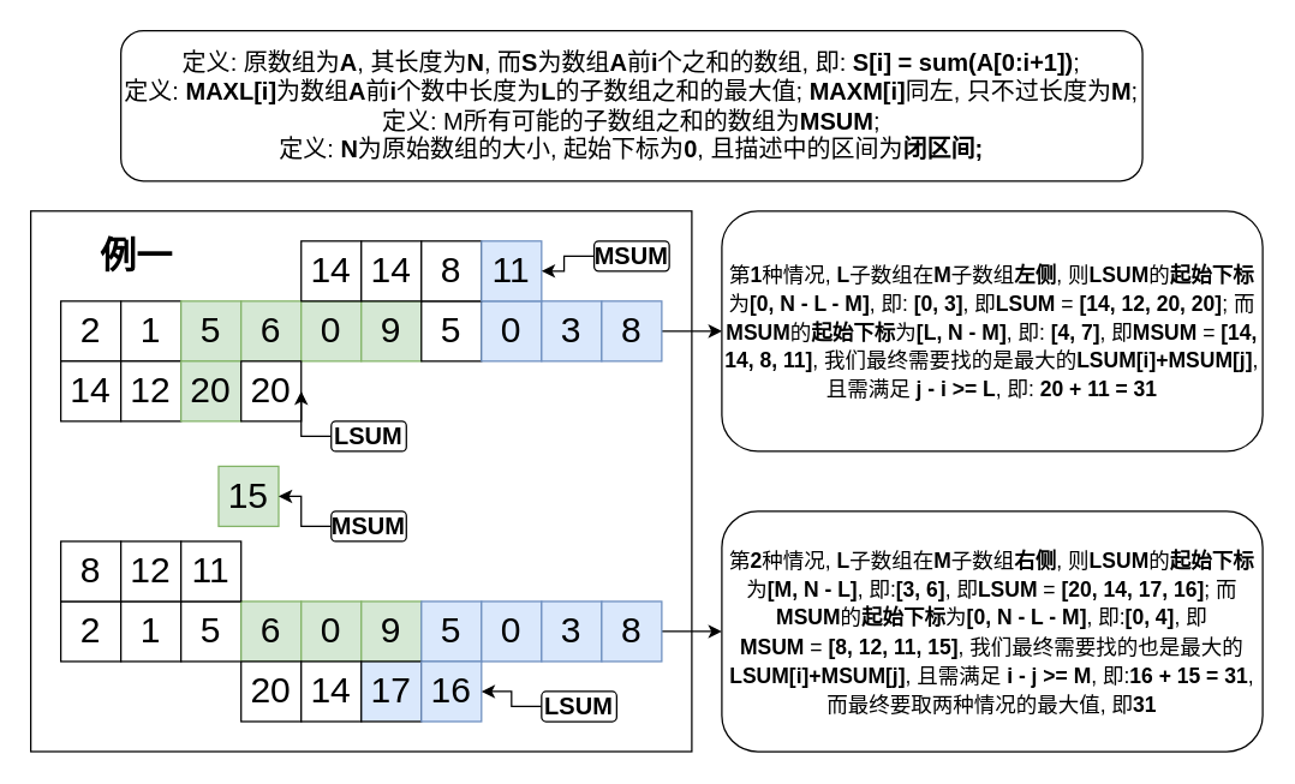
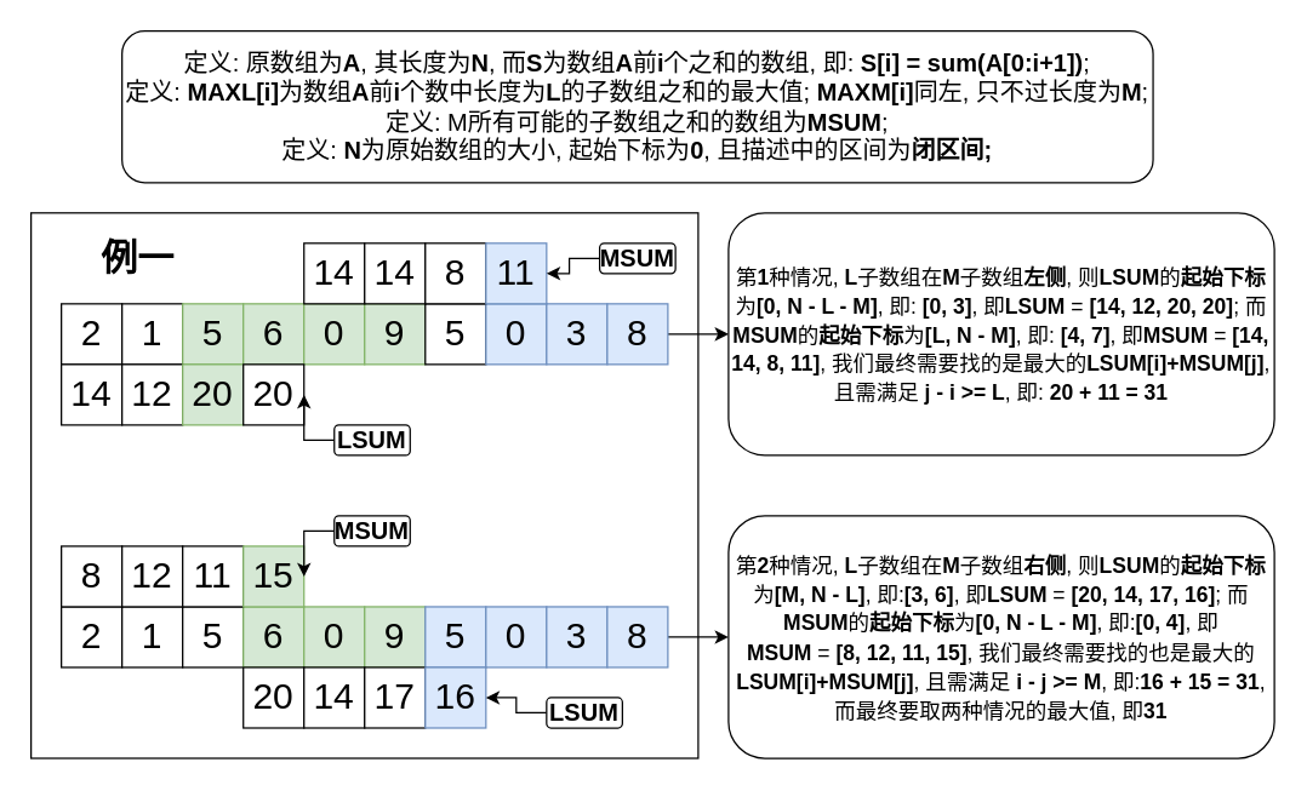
- <mxCell id="36" value="15" style="rounded=0;whiteSpace=wrap;html=1;fontSize=24;fillColor=#d5e8d4;strokeColor=#82b366;" parent="1" vertex="1"><mxGeometry x="145" y="310" width="40" height="40" as="geometry" /></mxCell>
+ <mxCell id="36" value="15" style="rounded=0;whiteSpace=wrap;html=1;fontSize=24;fillColor=#d5e8d4;strokeColor=#82b366;" parent="1" vertex="1"><mxGeometry x="160" y="360" width="40" height="40" as="geometry" /></mxCell>
- <mxCell id="39" value="17" style="rounded=0;whiteSpace=wrap;html=1;fontSize=24;fillColor=#dae8fc;" parent="1" vertex="1"><mxGeometry x="240" y="440" width="40" height="40" as="geometry" /></mxCell>
+ <mxCell id="39" value="17" style="rounded=0;whiteSpace=wrap;html=1;fontSize=24;" parent="1" vertex="1"><mxGeometry x="240" y="440" width="40" height="40" as="geometry" /></mxCell>
